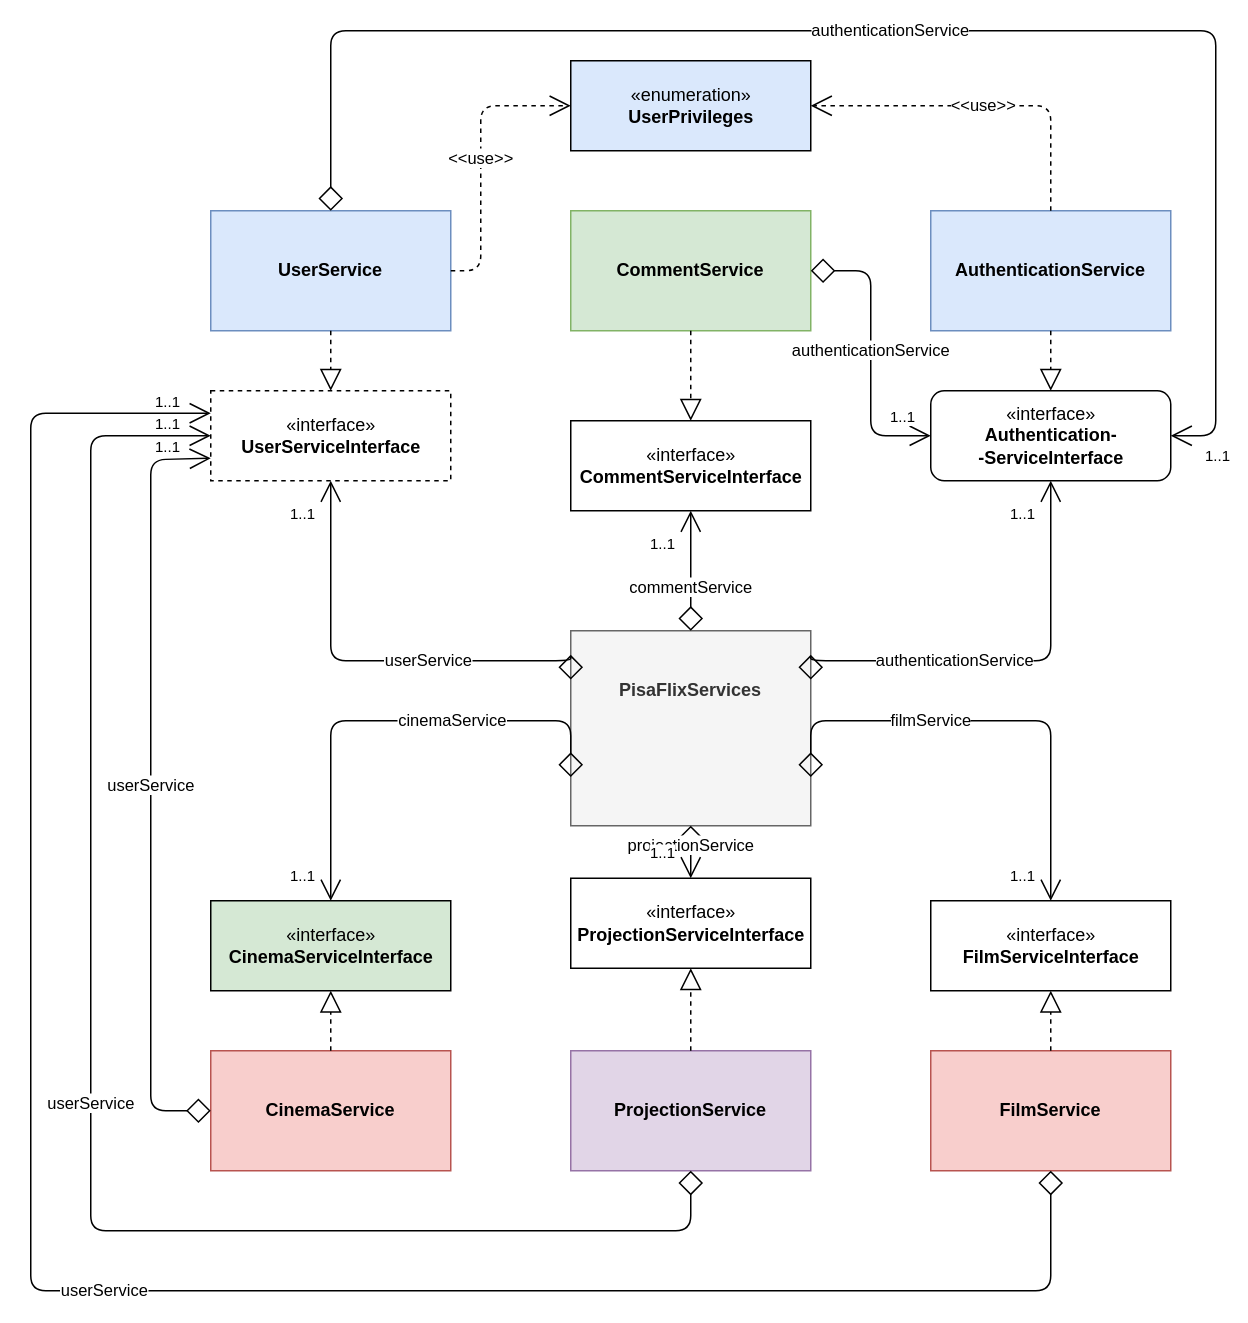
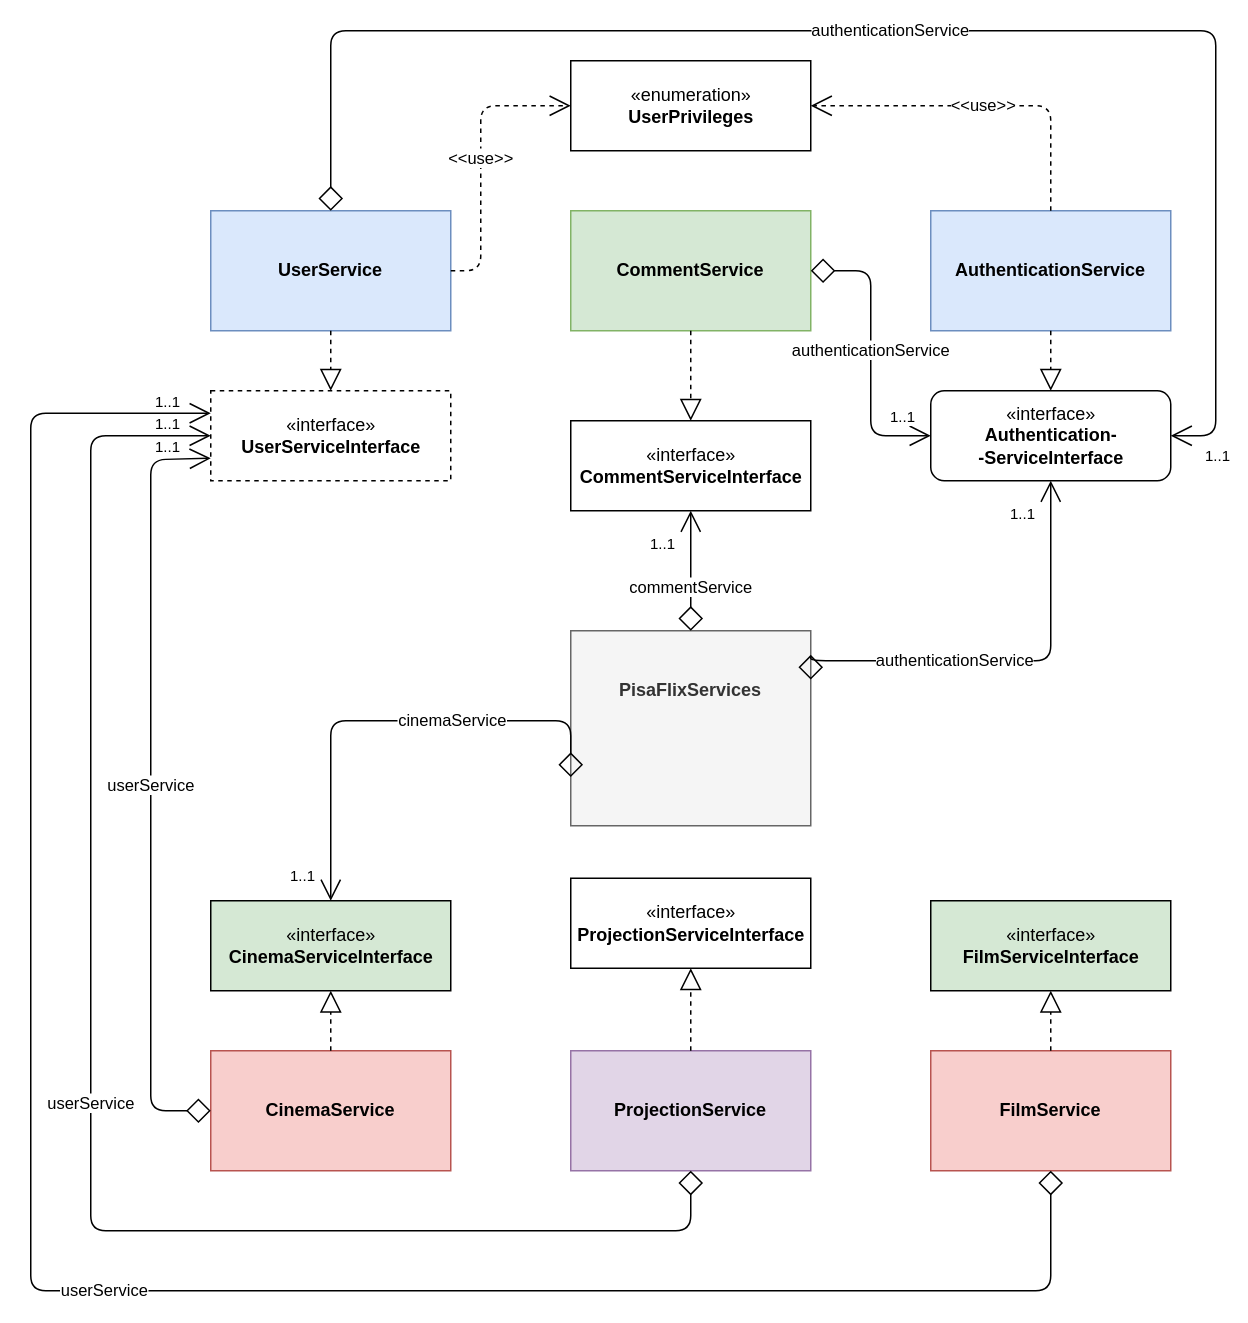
- <mxCell id="11" value="«enumeration»&lt;br&gt;&lt;b&gt;UserPrivileges&lt;/b&gt;" style="html=1;fillColor=#dae8fc;" parent="1" vertex="1"><mxGeometry x="380" y="40" width="160" height="60" as="geometry" /></mxCell>
+ <mxCell id="11" value="«enumeration»&lt;br&gt;&lt;b&gt;UserPrivileges&lt;/b&gt;" style="html=1;" parent="1" vertex="1"><mxGeometry x="380" y="40" width="160" height="60" as="geometry" /></mxCell>
- <mxCell id="37" value="userService" style="endArrow=open;html=1;endSize=12;startArrow=diamond;startSize=14;startFill=0;edgeStyle=orthogonalEdgeStyle;exitX=0;exitY=0.25;exitDx=0;exitDy=0;entryX=0.5;entryY=1;entryDx=0;entryDy=0;" parent="1" source="6" target="3" edge="1"><mxGeometry x="-0.264" relative="1" as="geometry"><mxPoint x="390" y="490.167" as="sourcePoint" /><mxPoint x="230" y="610.167" as="targetPoint" /><Array as="points"><mxPoint x="220" y="440" /></Array><mxPoint as="offset" /></mxGeometry></mxCell>
- <mxCell id="38" value="" style="resizable=0;html=1;align=left;verticalAlign=top;labelBackgroundColor=#ffffff;fontSize=10;" parent="37" connectable="0" vertex="1"><mxGeometry x="-1" relative="1" as="geometry" /></mxCell>
- <mxCell id="39" value="1..1" style="resizable=0;html=1;align=right;verticalAlign=top;labelBackgroundColor=#ffffff;fontSize=10;" parent="37" connectable="0" vertex="1"><mxGeometry x="1" relative="1" as="geometry"><mxPoint x="-10" y="10" as="offset" /></mxGeometry></mxCell>
- <mxCell id="30" value="filmService" style="endArrow=open;html=1;endSize=12;startArrow=diamond;startSize=14;startFill=0;edgeStyle=orthogonalEdgeStyle;exitX=1;exitY=0.75;exitDx=0;exitDy=0;entryX=0.5;entryY=0;entryDx=0;entryDy=0;" parent="1" source="6" target="13" edge="1"><mxGeometry x="-0.264" relative="1" as="geometry"><mxPoint x="470" y="510.167" as="sourcePoint" /><mxPoint x="470" y="610.167" as="targetPoint" /><Array as="points"><mxPoint x="700" y="480" /></Array><mxPoint as="offset" /></mxGeometry></mxCell>
- <mxCell id="31" value="" style="resizable=0;html=1;align=left;verticalAlign=top;labelBackgroundColor=#ffffff;fontSize=10;" parent="30" connectable="0" vertex="1"><mxGeometry x="-1" relative="1" as="geometry" /></mxCell>
- <mxCell id="32" value="1..1" style="resizable=0;html=1;align=right;verticalAlign=top;labelBackgroundColor=#ffffff;fontSize=10;" parent="30" connectable="0" vertex="1"><mxGeometry x="1" relative="1" as="geometry"><mxPoint x="-10.5" y="-29.5" as="offset" /></mxGeometry></mxCell>
- <mxCell id="27" value="projectionService" style="endArrow=open;html=1;endSize=12;startArrow=diamond;startSize=14;startFill=0;edgeStyle=orthogonalEdgeStyle;exitX=0.5;exitY=1;exitDx=0;exitDy=0;entryX=0.5;entryY=0;entryDx=0;entryDy=0;" parent="1" source="6" target="9" edge="1"><mxGeometry x="-0.264" relative="1" as="geometry"><mxPoint x="389.857" y="469.714" as="sourcePoint" /><mxPoint x="229.857" y="609.714" as="targetPoint" /><Array as="points"><mxPoint x="460" y="570" /><mxPoint x="460" y="570" /></Array><mxPoint as="offset" /></mxGeometry></mxCell>
- <mxCell id="28" value="" style="resizable=0;html=1;align=left;verticalAlign=top;labelBackgroundColor=#ffffff;fontSize=10;" parent="27" connectable="0" vertex="1"><mxGeometry x="-1" relative="1" as="geometry" /></mxCell>
- <mxCell id="29" value="1..1" style="resizable=0;html=1;align=right;verticalAlign=top;labelBackgroundColor=#ffffff;fontSize=10;" parent="27" connectable="0" vertex="1"><mxGeometry x="1" relative="1" as="geometry"><mxPoint x="-10.5" y="-29.5" as="offset" /></mxGeometry></mxCell>
- <mxCell id="13" value="«interface»&lt;br&gt;&lt;b&gt;FilmServiceInterface&lt;/b&gt;" style="html=1;" parent="1" vertex="1"><mxGeometry x="620" y="600" width="160" height="60" as="geometry" /></mxCell>
+ <mxCell id="13" value="«interface»&lt;br&gt;&lt;b&gt;FilmServiceInterface&lt;/b&gt;" style="html=1;fillColor=#d5e8d4;" parent="1" vertex="1"><mxGeometry x="620" y="600" width="160" height="60" as="geometry" /></mxCell>
